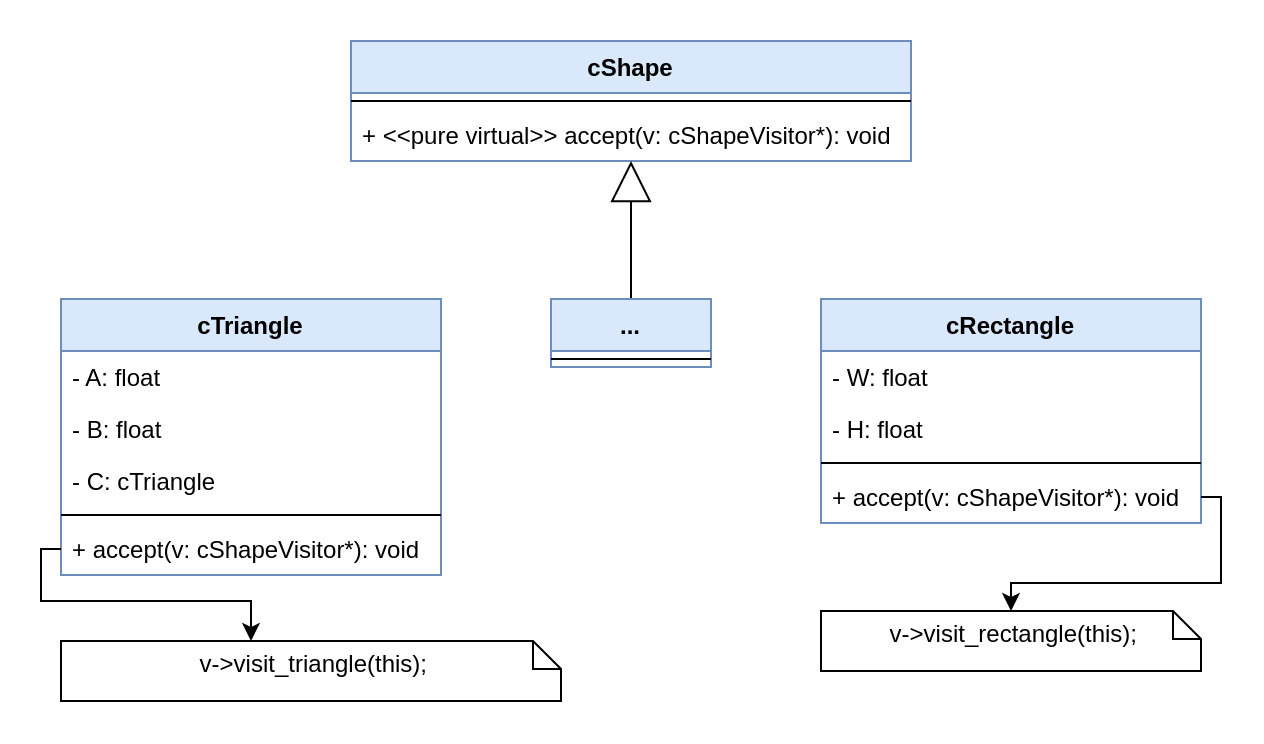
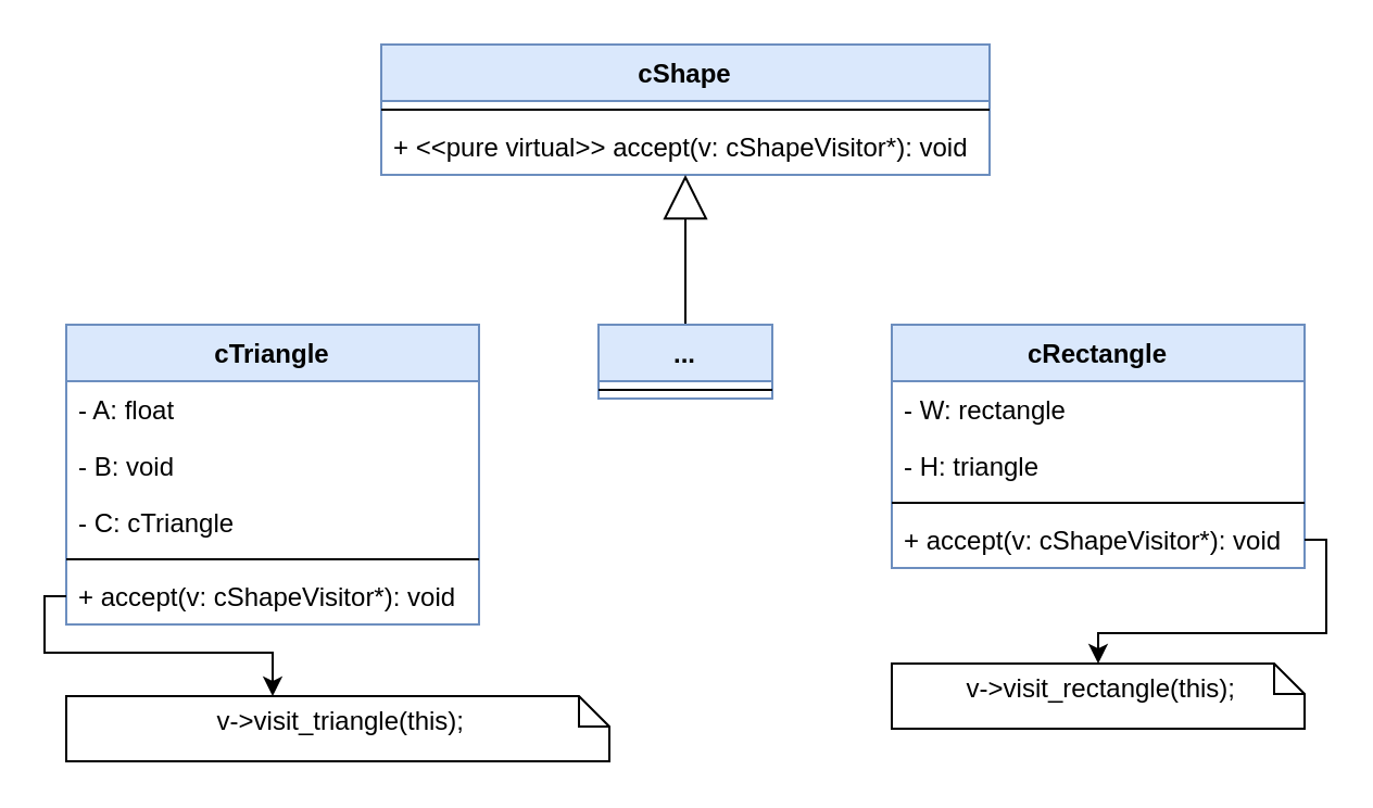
- <mxCell id="12" value="- W: float" style="text;strokeColor=none;fillColor=none;align=left;verticalAlign=top;spacingLeft=4;spacingRight=4;overflow=hidden;rotatable=0;points=[[0,0.5],[1,0.5]];portConstraint=eastwest;" parent="11" vertex="1"><mxGeometry y="26" width="190" height="26" as="geometry" /></mxCell>
+ <mxCell id="12" value="- W: rectangle" style="text;strokeColor=none;fillColor=none;align=left;verticalAlign=top;spacingLeft=4;spacingRight=4;overflow=hidden;rotatable=0;points=[[0,0.5],[1,0.5]];portConstraint=eastwest;" parent="11" vertex="1"><mxGeometry y="26" width="190" height="26" as="geometry" /></mxCell>
- <mxCell id="7" value="- B: float" style="text;strokeColor=none;fillColor=none;align=left;verticalAlign=top;spacingLeft=4;spacingRight=4;overflow=hidden;rotatable=0;points=[[0,0.5],[1,0.5]];portConstraint=eastwest;" parent="5" vertex="1"><mxGeometry y="52" width="190" height="26" as="geometry" /></mxCell>
+ <mxCell id="7" value="- B: void" style="text;strokeColor=none;fillColor=none;align=left;verticalAlign=top;spacingLeft=4;spacingRight=4;overflow=hidden;rotatable=0;points=[[0,0.5],[1,0.5]];portConstraint=eastwest;" parent="5" vertex="1"><mxGeometry y="52" width="190" height="26" as="geometry" /></mxCell>
- <mxCell id="13" value="- H: float" style="text;strokeColor=none;fillColor=none;align=left;verticalAlign=top;spacingLeft=4;spacingRight=4;overflow=hidden;rotatable=0;points=[[0,0.5],[1,0.5]];portConstraint=eastwest;" parent="11" vertex="1"><mxGeometry y="52" width="190" height="26" as="geometry" /></mxCell>
+ <mxCell id="13" value="- H: triangle" style="text;strokeColor=none;fillColor=none;align=left;verticalAlign=top;spacingLeft=4;spacingRight=4;overflow=hidden;rotatable=0;points=[[0,0.5],[1,0.5]];portConstraint=eastwest;" parent="11" vertex="1"><mxGeometry y="52" width="190" height="26" as="geometry" /></mxCell>
